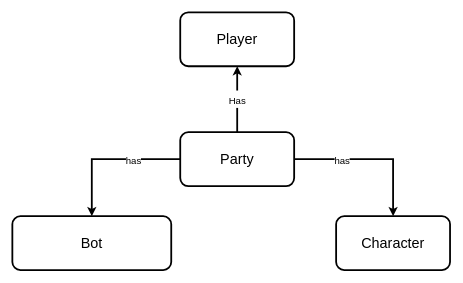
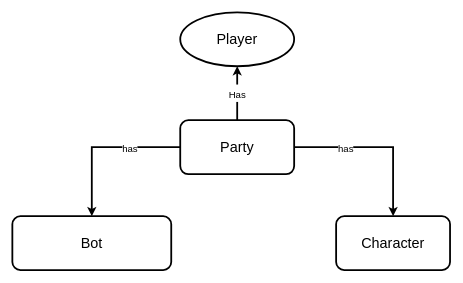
- <mxCell id="6" value="&lt;font style=&quot;font-size: 24px&quot;&gt;Player&lt;/font&gt;" style="rounded=1;whiteSpace=wrap;html=1;strokeWidth=3;" vertex="1" parent="1"><mxGeometry x="300" y="20" width="190" height="90" as="geometry" /></mxCell>
+ <mxCell id="6" value="&lt;font style=&quot;font-size: 24px&quot;&gt;Player&lt;/font&gt;" style="ellipse;whiteSpace=wrap;html=1;strokeWidth=3;" vertex="1" parent="1"><mxGeometry x="300" y="20" width="190" height="90" as="geometry" /></mxCell>
- <mxCell id="5" value="&lt;font style=&quot;font-size: 24px&quot;&gt;Party&lt;/font&gt;" style="rounded=1;whiteSpace=wrap;html=1;strokeWidth=3;" vertex="1" parent="1"><mxGeometry x="300" y="220" width="190" height="90" as="geometry" /></mxCell>
+ <mxCell id="5" value="&lt;font style=&quot;font-size: 24px&quot;&gt;Party&lt;/font&gt;" style="rounded=1;whiteSpace=wrap;html=1;strokeWidth=3;" vertex="1" parent="1"><mxGeometry x="300" y="200" width="190" height="90" as="geometry" /></mxCell>
